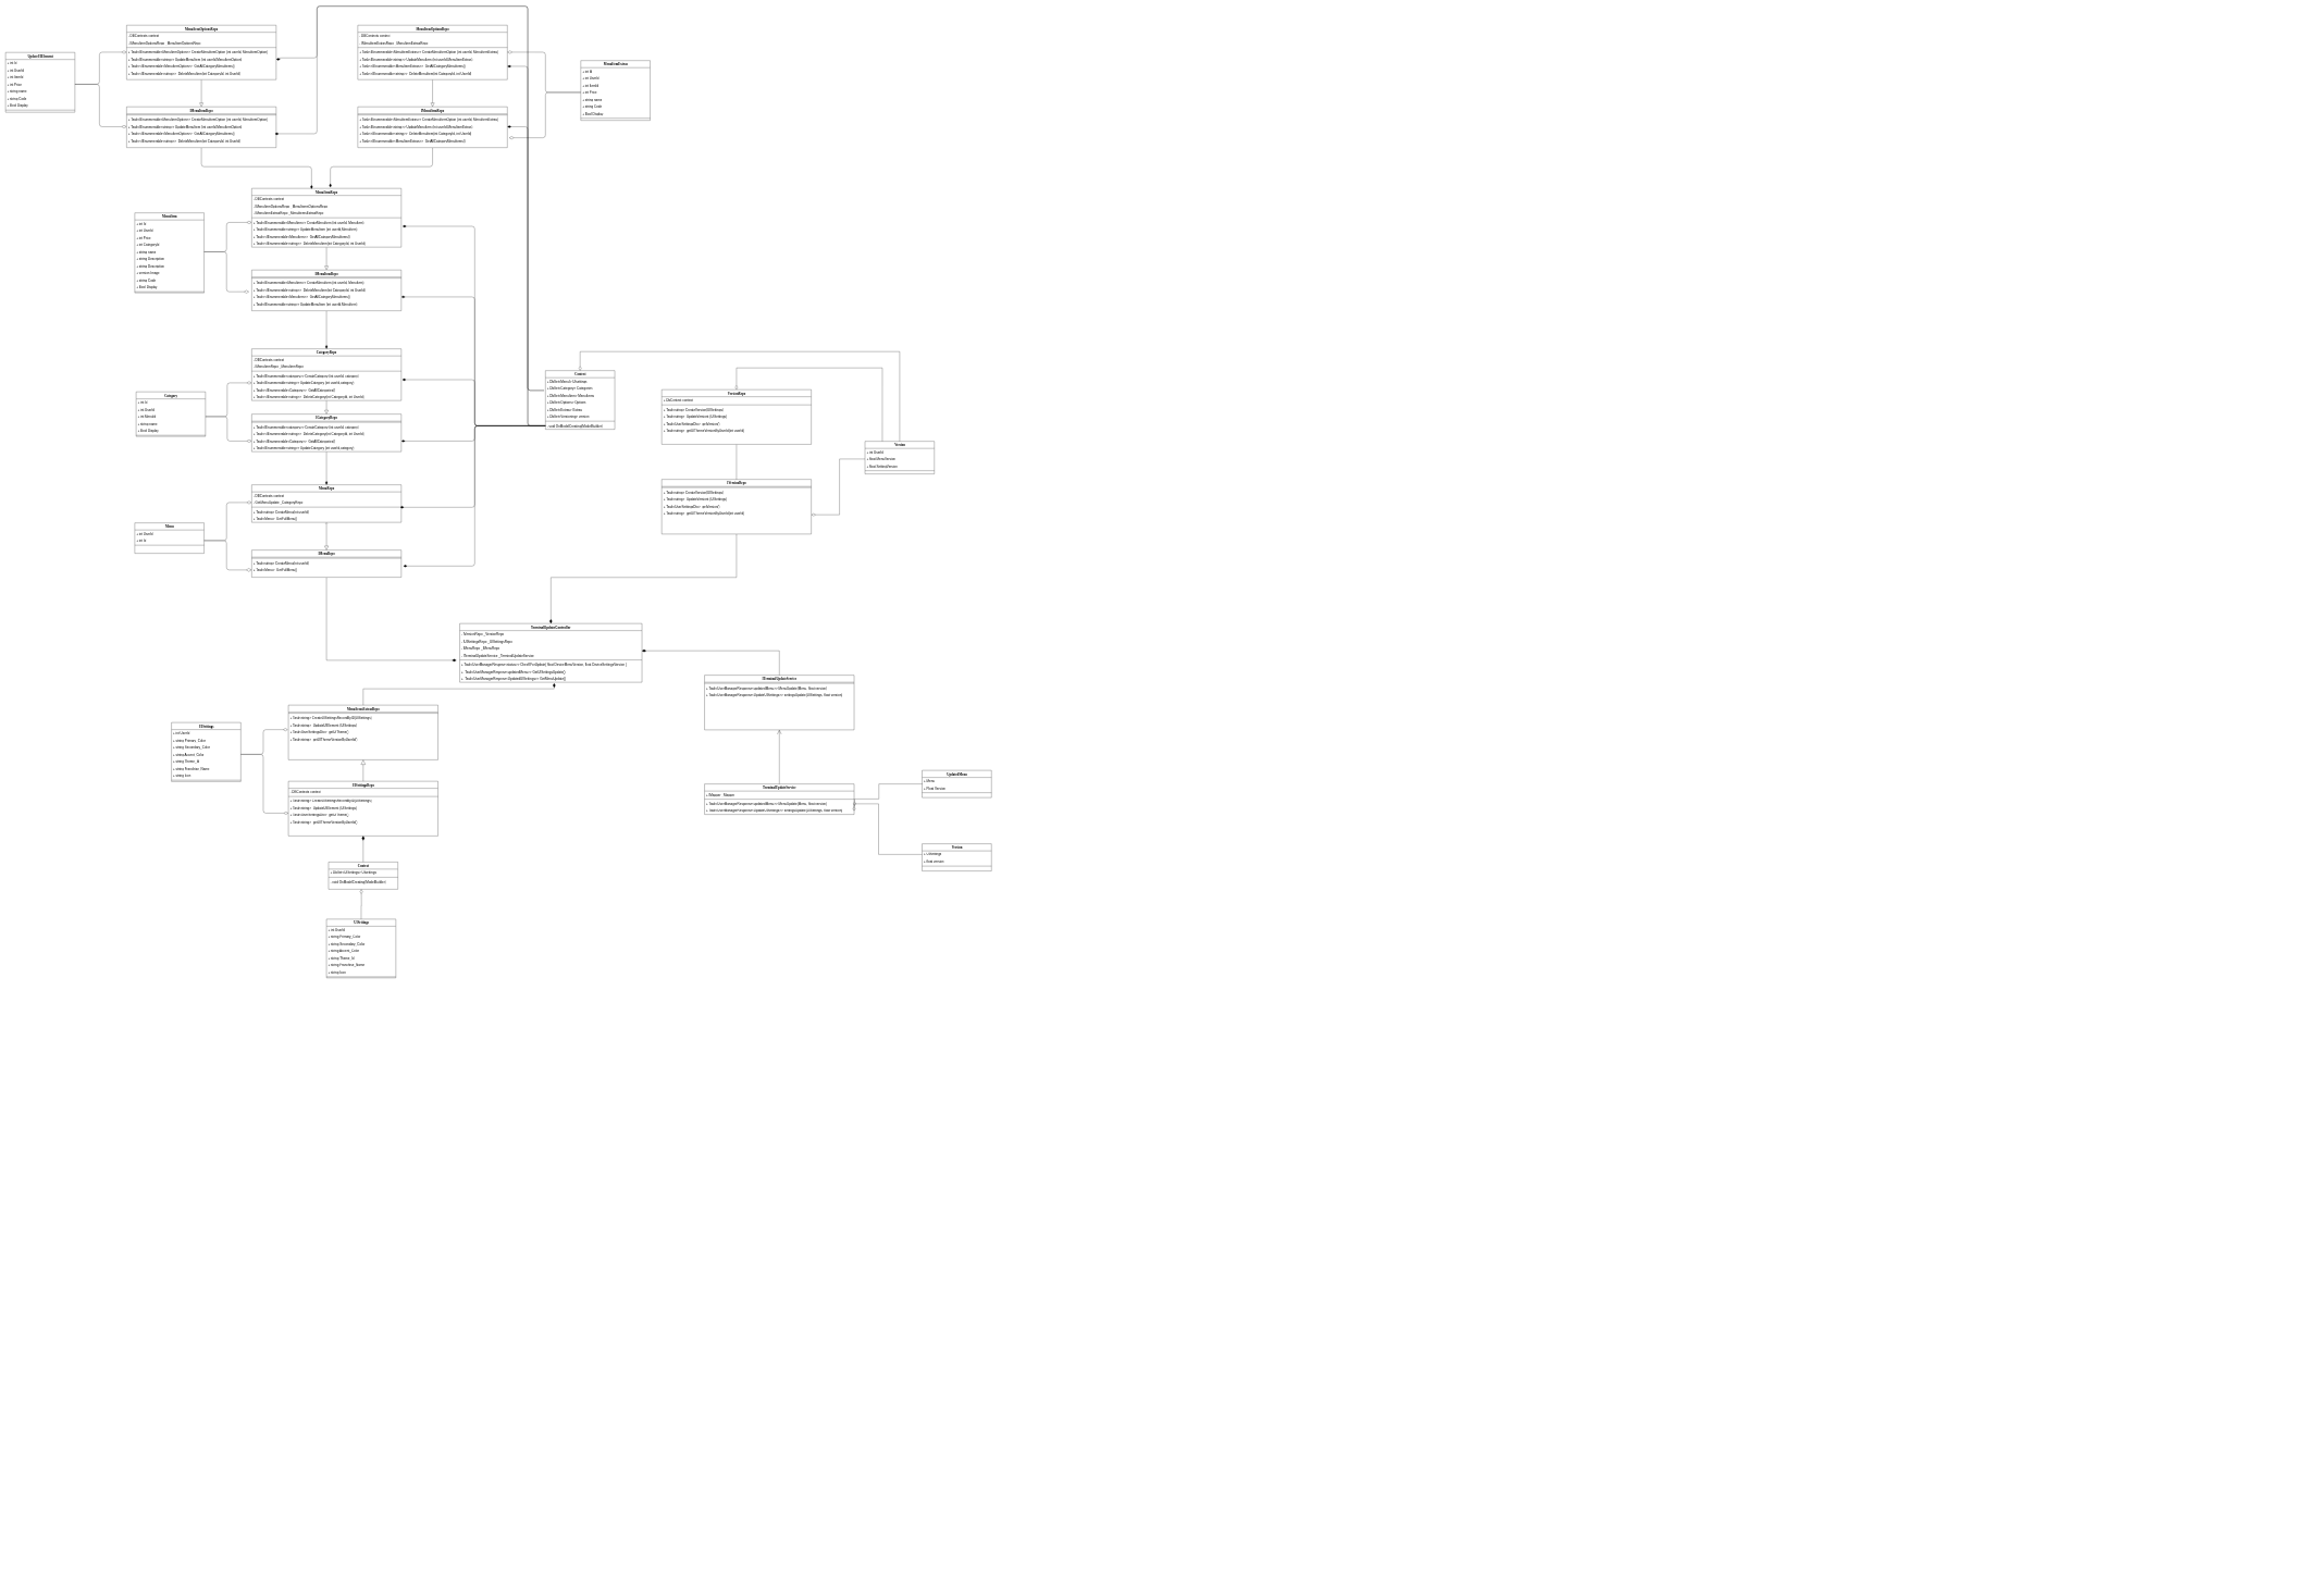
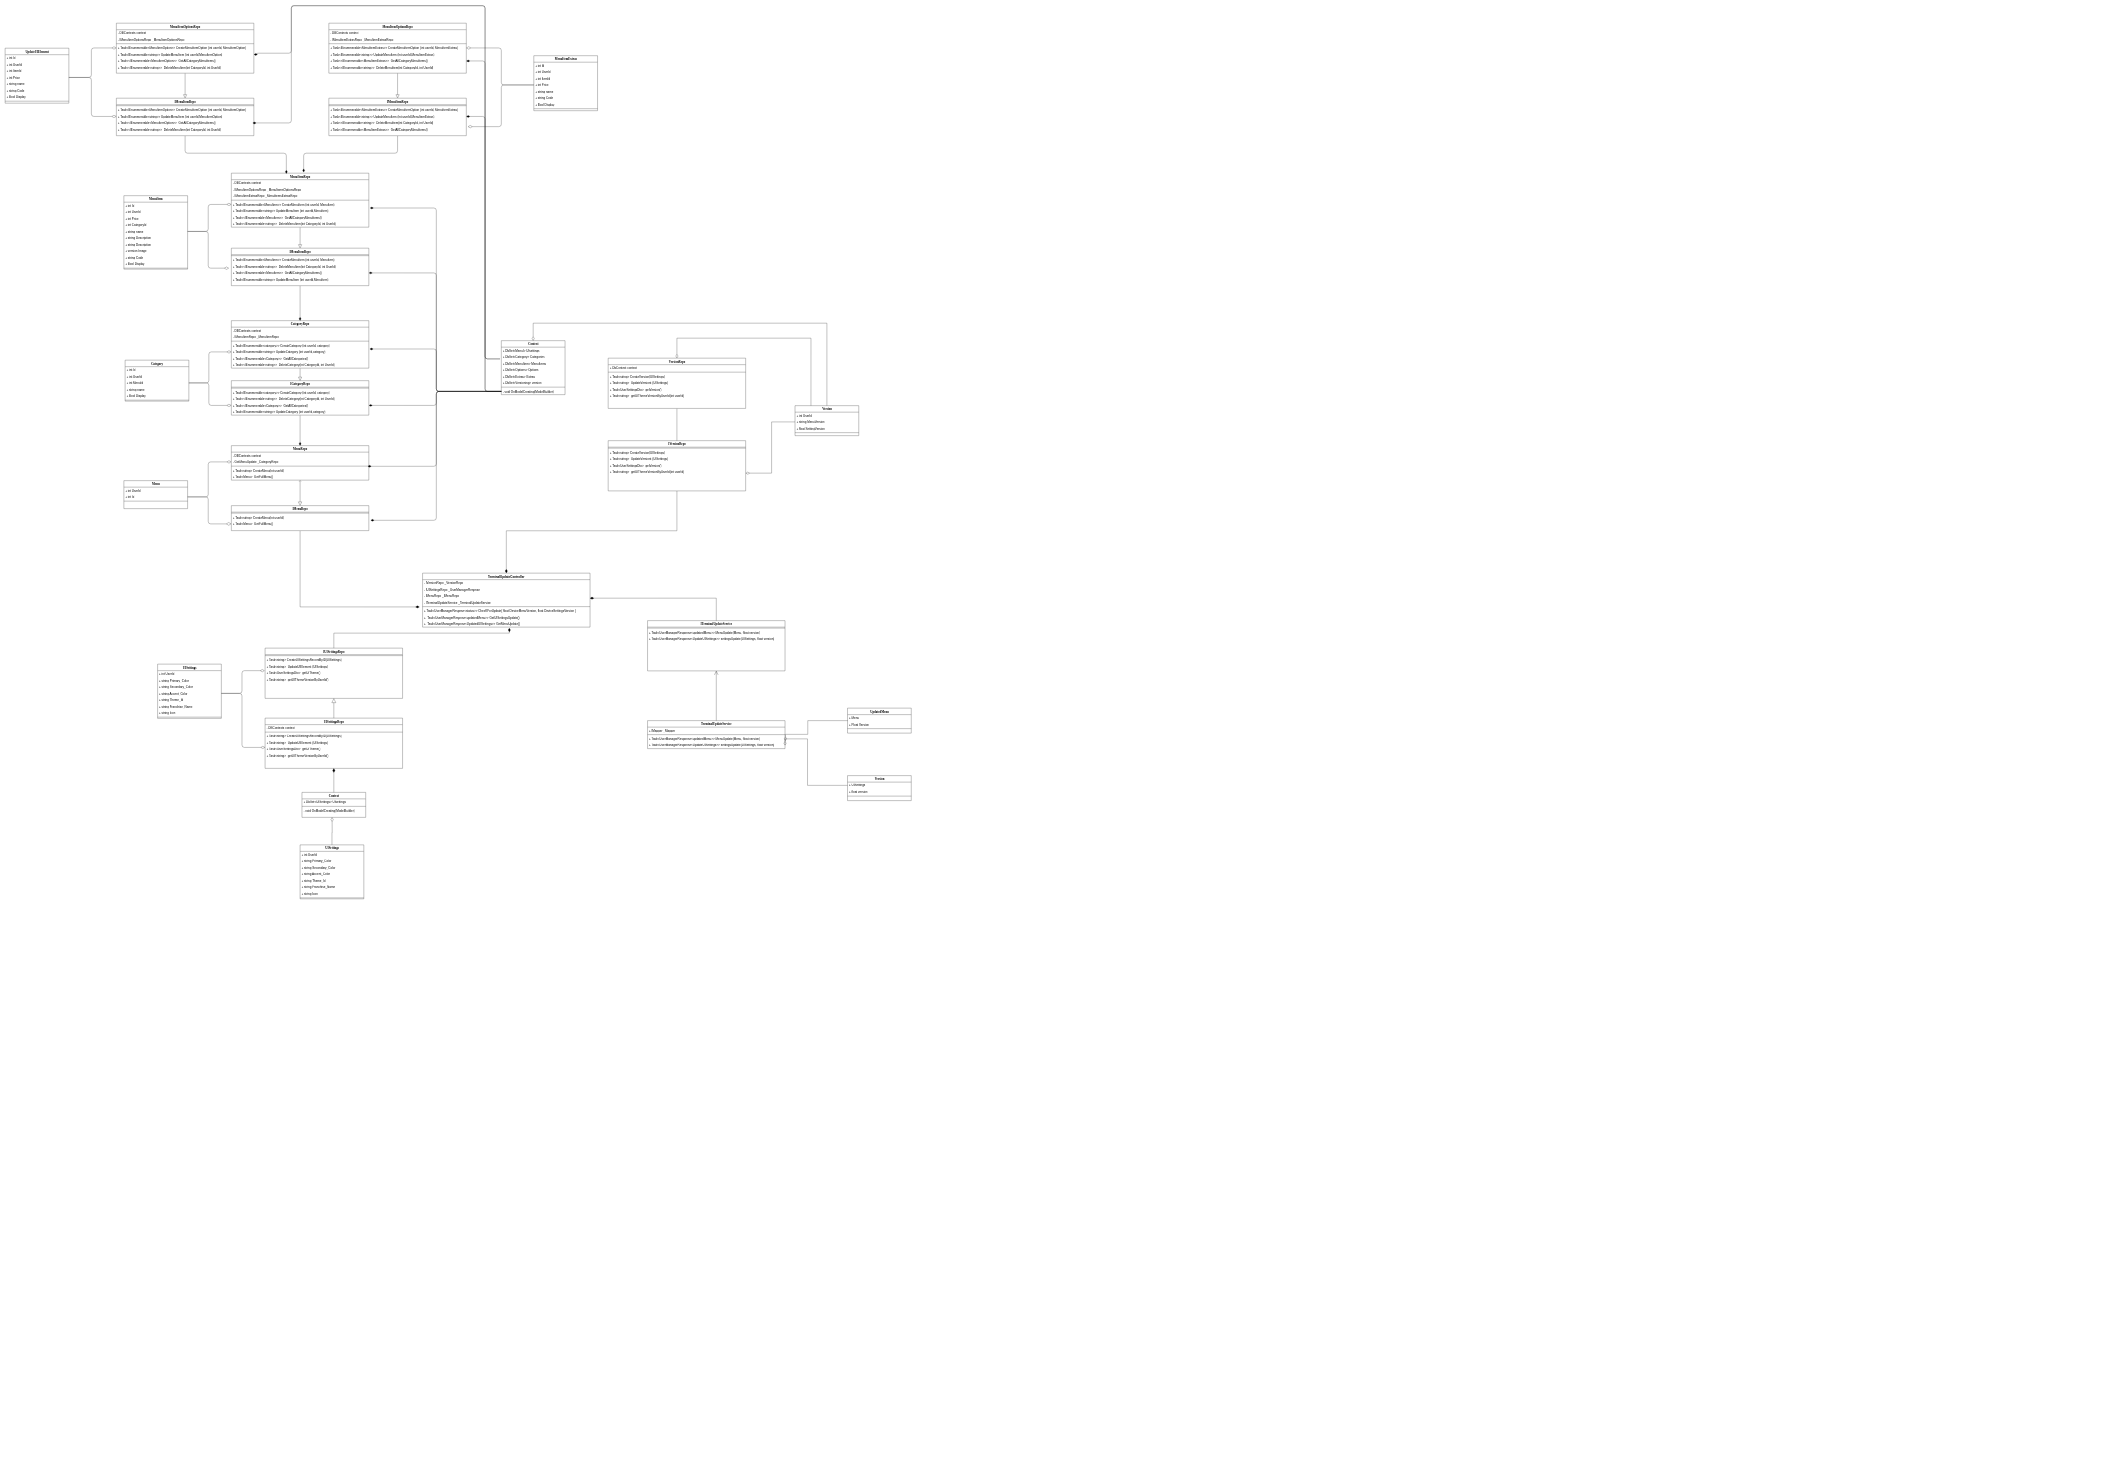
- <mxCell id="212" value="+ float MenuVersion" style="text;html=1;strokeColor=none;fillColor=none;align=left;verticalAlign=top;spacingLeft=4;spacingRight=4;whiteSpace=wrap;overflow=hidden;rotatable=0;points=[[0,0.5],[1,0.5]];portConstraint=eastwest;" vertex="1" parent="210"><mxGeometry y="52" width="255" height="26" as="geometry" /></mxCell>
+ <mxCell id="212" value="+ string MenuVersion" style="text;html=1;strokeColor=none;fillColor=none;align=left;verticalAlign=top;spacingLeft=4;spacingRight=4;whiteSpace=wrap;overflow=hidden;rotatable=0;points=[[0,0.5],[1,0.5]];portConstraint=eastwest;" vertex="1" parent="210"><mxGeometry y="52" width="255" height="26" as="geometry" /></mxCell>
- <mxCell id="4" value="- IUISettingsRepo _UISettingsRepo" style="text;strokeColor=none;fillColor=none;align=left;verticalAlign=top;spacingLeft=4;spacingRight=4;overflow=hidden;rotatable=0;points=[[0,0.5],[1,0.5]];portConstraint=eastwest;fontStyle=0" vertex="1" parent="2"><mxGeometry y="52" width="670" height="26" as="geometry" /></mxCell>
+ <mxCell id="4" value="- IUISettingsRepo _UserManagerRespnse" style="text;strokeColor=none;fillColor=none;align=left;verticalAlign=top;spacingLeft=4;spacingRight=4;overflow=hidden;rotatable=0;points=[[0,0.5],[1,0.5]];portConstraint=eastwest;fontStyle=0" vertex="1" parent="2"><mxGeometry y="52" width="670" height="26" as="geometry" /></mxCell>
- <mxCell id="12" value="MenuItemsExtrasRepo" style="swimlane;html=1;fontStyle=1;align=center;verticalAlign=top;childLayout=stackLayout;horizontal=1;startSize=26;horizontalStack=0;resizeParent=1;resizeLast=0;collapsible=1;marginBottom=0;swimlaneFillColor=#ffffff;rounded=0;shadow=0;comic=0;labelBackgroundColor=none;strokeWidth=1;fillColor=none;fontFamily=Verdana;fontSize=12" vertex="1" parent="1"><mxGeometry x="1060" y="2591" width="550" height="201" as="geometry" /></mxCell>
+ <mxCell id="12" value="IUISettingsRepo" style="swimlane;html=1;fontStyle=1;align=center;verticalAlign=top;childLayout=stackLayout;horizontal=1;startSize=26;horizontalStack=0;resizeParent=1;resizeLast=0;collapsible=1;marginBottom=0;swimlaneFillColor=#ffffff;rounded=0;shadow=0;comic=0;labelBackgroundColor=none;strokeWidth=1;fillColor=none;fontFamily=Verdana;fontSize=12" vertex="1" parent="1"><mxGeometry x="1060" y="2591" width="550" height="201" as="geometry" /></mxCell>
